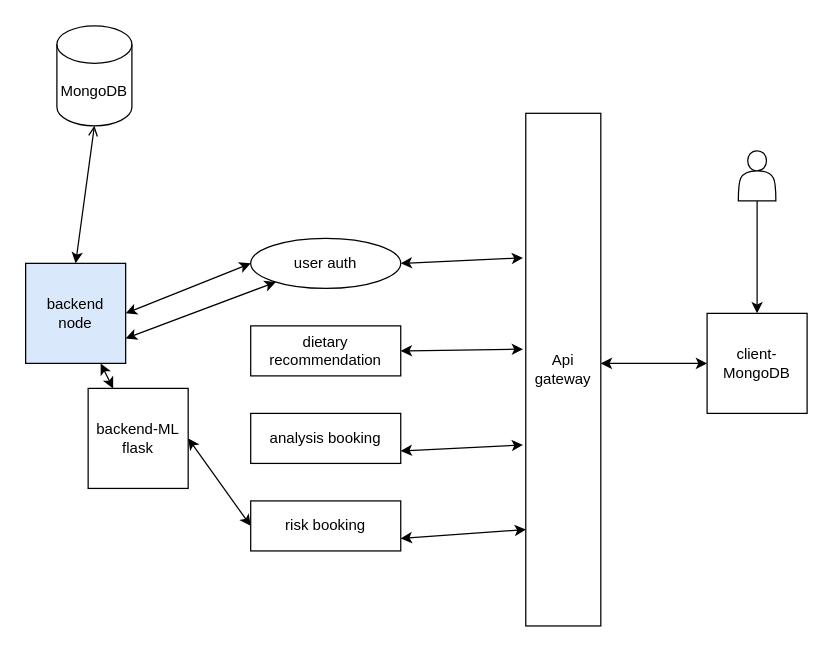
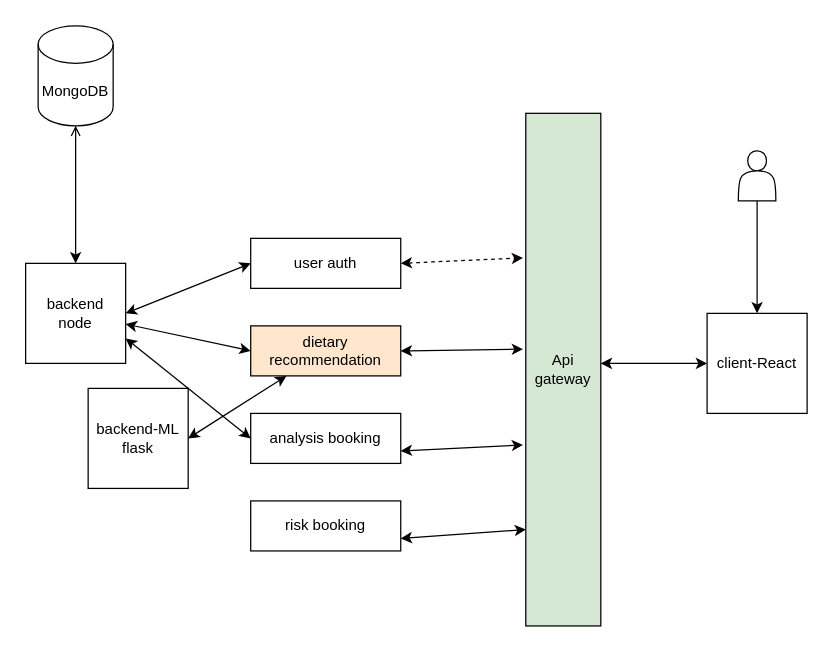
- <mxCell id="10" value="MongoDB" style="shape=cylinder3;whiteSpace=wrap;html=1;boundedLbl=1;backgroundOutline=1;size=15;" parent="1" vertex="1"><mxGeometry x="45" y="20" width="60" height="80" as="geometry" /></mxCell>
+ <mxCell id="10" value="MongoDB" style="shape=cylinder3;whiteSpace=wrap;html=1;boundedLbl=1;backgroundOutline=1;size=15;" parent="1" vertex="1"><mxGeometry x="30" y="20" width="60" height="80" as="geometry" /></mxCell>
- <mxCell id="16" value="" style="endArrow=classic;startArrow=classic;html=1;rounded=0;entryX=-0.037;entryY=0.282;entryDx=0;entryDy=0;entryPerimeter=0;exitX=1;exitY=0.5;exitDx=0;exitDy=0;" edge="1" parent="1" source="5" target="4"><mxGeometry width="50" height="50" relative="1" as="geometry"><mxPoint x="330" y="220" as="sourcePoint" /><mxPoint x="350" y="180" as="targetPoint" /></mxGeometry></mxCell>
+ <mxCell id="16" value="" style="endArrow=classic;startArrow=classic;html=1;rounded=0;entryX=-0.037;entryY=0.282;entryDx=0;entryDy=0;entryPerimeter=0;exitX=1;exitY=0.5;exitDx=0;exitDy=0;dashed=1;" edge="1" parent="1" source="5" target="4"><mxGeometry width="50" height="50" relative="1" as="geometry"><mxPoint x="330" y="220" as="sourcePoint" /><mxPoint x="350" y="180" as="targetPoint" /></mxGeometry></mxCell>
- <mxCell id="5" value="user auth" style="ellipse;whiteSpace=wrap;html=1;" parent="1" vertex="1"><mxGeometry x="200" y="190" width="120" height="40" as="geometry" /></mxCell>
+ <mxCell id="5" value="user auth" style="rounded=0;whiteSpace=wrap;html=1;" parent="1" vertex="1"><mxGeometry x="200" y="190" width="120" height="40" as="geometry" /></mxCell>
- <mxCell id="21" value="" style="endArrow=classic;startArrow=classic;html=1;rounded=0;exitX=1;exitY=0.75;exitDx=0;exitDy=0;" edge="1" parent="1" source="3" target="5"><mxGeometry width="50" height="50" relative="1" as="geometry"><mxPoint x="100" y="260" as="sourcePoint" /><mxPoint x="150" y="210" as="targetPoint" /></mxGeometry></mxCell>
+ <mxCell id="21" value="" style="endArrow=classic;startArrow=classic;html=1;rounded=0;entryX=0;entryY=0.5;entryDx=0;entryDy=0;exitX=1;exitY=0.75;exitDx=0;exitDy=0;" edge="1" parent="1" source="3" target="7"><mxGeometry width="50" height="50" relative="1" as="geometry"><mxPoint x="100" y="260" as="sourcePoint" /><mxPoint x="150" y="210" as="targetPoint" /></mxGeometry></mxCell>
- <mxCell id="3" value="backend&lt;div&gt;node&lt;/div&gt;" style="whiteSpace=wrap;html=1;aspect=fixed;fillColor=#dae8fc;" parent="1" vertex="1"><mxGeometry x="20" y="210" width="80" height="80" as="geometry" /></mxCell>
+ <mxCell id="3" value="backend&lt;div&gt;node&lt;/div&gt;" style="whiteSpace=wrap;html=1;aspect=fixed;" parent="1" vertex="1"><mxGeometry x="20" y="210" width="80" height="80" as="geometry" /></mxCell>
- <mxCell id="6" value="dietary recommendation" style="rounded=0;whiteSpace=wrap;html=1;" parent="1" vertex="1"><mxGeometry x="200" y="260" width="120" height="40" as="geometry" /></mxCell>
+ <mxCell id="6" value="dietary recommendation" style="rounded=0;whiteSpace=wrap;html=1;fillColor=#ffe6cc;" parent="1" vertex="1"><mxGeometry x="200" y="260" width="120" height="40" as="geometry" /></mxCell>
- <mxCell id="2" value="client-MongoDB" style="whiteSpace=wrap;html=1;aspect=fixed;" parent="1" vertex="1"><mxGeometry x="565" y="250" width="80" height="80" as="geometry" /></mxCell>
+ <mxCell id="2" value="client-React" style="whiteSpace=wrap;html=1;aspect=fixed;" parent="1" vertex="1"><mxGeometry x="565" y="250" width="80" height="80" as="geometry" /></mxCell>
- <mxCell id="4" value="Api gateway" style="rounded=0;whiteSpace=wrap;html=1;" parent="1" vertex="1"><mxGeometry x="420" y="90" width="60" height="410" as="geometry" /></mxCell>
+ <mxCell id="4" value="Api gateway" style="rounded=0;whiteSpace=wrap;html=1;fillColor=#d5e8d4;" parent="1" vertex="1"><mxGeometry x="420" y="90" width="60" height="410" as="geometry" /></mxCell>
- <mxCell id="20" value="" style="endArrow=classic;startArrow=classic;html=1;rounded=0;" edge="1" parent="1" source="3" target="11"><mxGeometry width="50" height="50" relative="1" as="geometry"><mxPoint x="130" y="270" as="sourcePoint" /><mxPoint x="150" y="210" as="targetPoint" /></mxGeometry></mxCell>
+ <mxCell id="20" value="" style="endArrow=classic;startArrow=classic;html=1;rounded=0;entryX=0;entryY=0.5;entryDx=0;entryDy=0;" edge="1" parent="1" source="3" target="6"><mxGeometry width="50" height="50" relative="1" as="geometry"><mxPoint x="130" y="270" as="sourcePoint" /><mxPoint x="150" y="210" as="targetPoint" /></mxGeometry></mxCell>
- <mxCell id="18" value="" style="endArrow=classic;startArrow=classic;html=1;rounded=0;entryX=0;entryY=0.5;entryDx=0;entryDy=0;exitX=1;exitY=0.5;exitDx=0;exitDy=0;" edge="1" parent="1" source="11" target="12"><mxGeometry width="50" height="50" relative="1" as="geometry"><mxPoint x="100" y="370" as="sourcePoint" /><mxPoint x="150" y="320" as="targetPoint" /></mxGeometry></mxCell>
+ <mxCell id="18" value="" style="endArrow=classic;startArrow=classic;html=1;rounded=0;exitX=1;exitY=0.5;exitDx=0;exitDy=0;" edge="1" parent="1" source="11" target="6"><mxGeometry width="50" height="50" relative="1" as="geometry"><mxPoint x="100" y="370" as="sourcePoint" /><mxPoint x="150" y="320" as="targetPoint" /></mxGeometry></mxCell>
